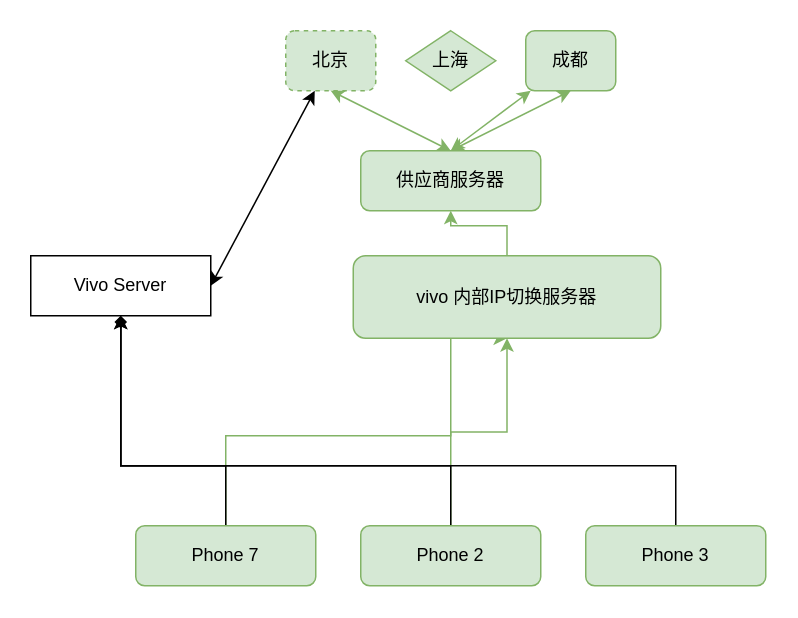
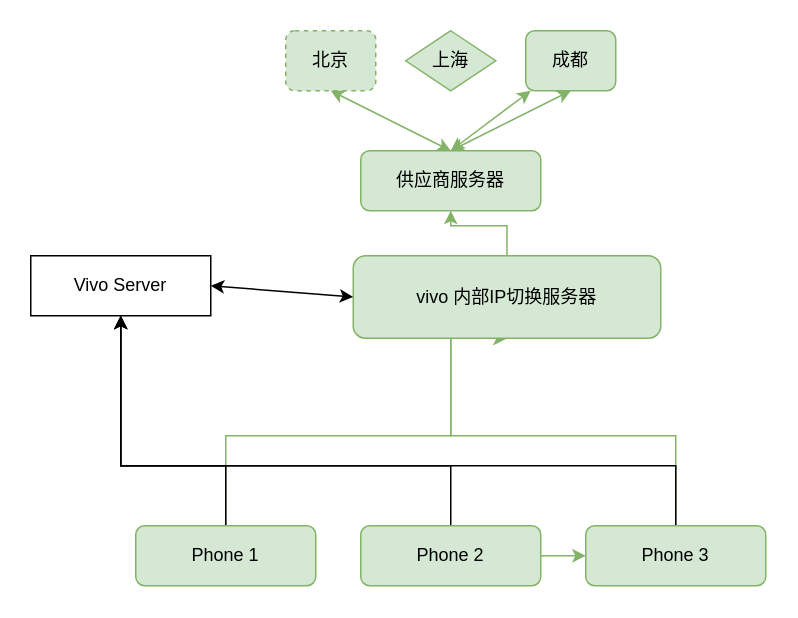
- <mxCell id="15" value="" style="endArrow=classic;startArrow=classic;html=1;rounded=0;exitX=1;exitY=0.5;exitDx=0;exitDy=0;" edge="1" parent="1" source="11" target="16"><mxGeometry width="50" height="50" relative="1" as="geometry"><mxPoint x="70" y="260" as="sourcePoint" /><mxPoint x="120" y="210" as="targetPoint" /></mxGeometry></mxCell>
+ <mxCell id="15" value="" style="endArrow=classic;startArrow=classic;html=1;rounded=0;entryX=0;entryY=0.5;entryDx=0;entryDy=0;exitX=1;exitY=0.5;exitDx=0;exitDy=0;" edge="1" parent="1" source="11" target="13"><mxGeometry width="50" height="50" relative="1" as="geometry"><mxPoint x="70" y="260" as="sourcePoint" /><mxPoint x="120" y="210" as="targetPoint" /></mxGeometry></mxCell>
- <mxCell id="5" style="edgeStyle=orthogonalEdgeStyle;rounded=0;orthogonalLoop=1;jettySize=auto;html=1;entryX=0.5;entryY=1;entryDx=0;entryDy=0;fillColor=#d5e8d4;strokeColor=#82b366;" edge="1" parent="1" source="7" target="13"><mxGeometry relative="1" as="geometry" /></mxCell>
+ <mxCell id="5" style="edgeStyle=orthogonalEdgeStyle;rounded=0;orthogonalLoop=1;jettySize=auto;html=1;fillColor=#d5e8d4;strokeColor=#82b366;" edge="1" parent="1" source="7" target="10"><mxGeometry relative="1" as="geometry" /></mxCell>
+ <mxCell id="8" style="edgeStyle=orthogonalEdgeStyle;rounded=0;orthogonalLoop=1;jettySize=auto;html=1;entryX=0.5;entryY=1;entryDx=0;entryDy=0;fillColor=#d5e8d4;strokeColor=#82b366;" edge="1" parent="1" source="10" target="13"><mxGeometry relative="1" as="geometry"><Array as="points"><mxPoint x="450" y="290" /><mxPoint x="300" y="290" /></Array></mxGeometry></mxCell>
- <mxCell id="6" style="edgeStyle=orthogonalEdgeStyle;rounded=0;orthogonalLoop=1;jettySize=auto;html=1;entryX=0.5;entryY=1;entryDx=0;entryDy=0;endArrow=diamond;" edge="1" parent="1" source="7" target="11"><mxGeometry relative="1" as="geometry"><Array as="points"><mxPoint x="300" y="310" /><mxPoint x="80" y="310" /></Array></mxGeometry></mxCell>
+ <mxCell id="6" style="edgeStyle=orthogonalEdgeStyle;rounded=0;orthogonalLoop=1;jettySize=auto;html=1;entryX=0.5;entryY=1;entryDx=0;entryDy=0;" edge="1" parent="1" source="7" target="11"><mxGeometry relative="1" as="geometry"><Array as="points"><mxPoint x="300" y="310" /><mxPoint x="80" y="310" /></Array></mxGeometry></mxCell>
- <mxCell id="4" value="Phone 7" style="rounded=1;whiteSpace=wrap;html=1;fontSize=12;glass=0;strokeWidth=1;shadow=0;fillColor=#d5e8d4;strokeColor=#82b366;" parent="1" vertex="1"><mxGeometry x="90" y="350" width="120" height="40" as="geometry" /></mxCell>
+ <mxCell id="4" value="Phone 1" style="rounded=1;whiteSpace=wrap;html=1;fontSize=12;glass=0;strokeWidth=1;shadow=0;fillColor=#d5e8d4;strokeColor=#82b366;" parent="1" vertex="1"><mxGeometry x="90" y="350" width="120" height="40" as="geometry" /></mxCell>
